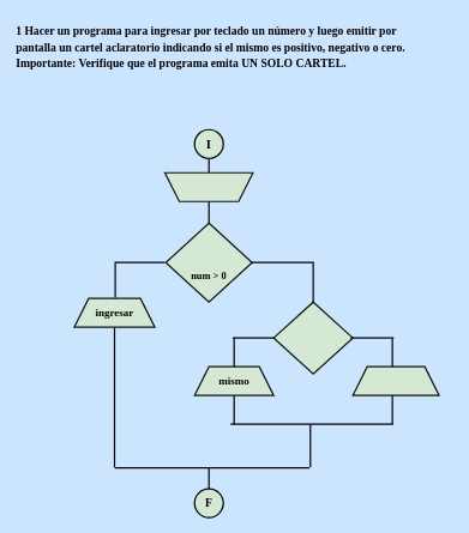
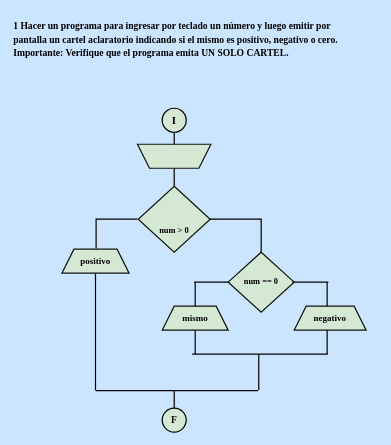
- <mxCell id="17" value="&lt;font size=&quot;1&quot; face=&quot;Comic Sans MS&quot; color=&quot;#000000&quot;&gt;&lt;b style=&quot;font-size: 15px;&quot;&gt;ingresar&lt;/b&gt;&lt;/font&gt;" style="text;strokeColor=none;align=center;fillColor=none;html=1;verticalAlign=middle;whiteSpace=wrap;rounded=0;fontFamily=Architects Daughter;fontSource=https%3A%2F%2Ffonts.googleapis.com%2Fcss%3Ffamily%3DArchitects%2BDaughter;aspect=fixed;" vertex="1" parent="15"><mxGeometry width="140" height="50" as="geometry" /></mxCell>
+ <mxCell id="17" value="&lt;font size=&quot;1&quot; face=&quot;Comic Sans MS&quot; color=&quot;#000000&quot;&gt;&lt;b style=&quot;font-size: 15px;&quot;&gt;positivo&lt;/b&gt;&lt;/font&gt;" style="text;strokeColor=none;align=center;fillColor=none;html=1;verticalAlign=middle;whiteSpace=wrap;rounded=0;fontFamily=Architects Daughter;fontSource=https%3A%2F%2Ffonts.googleapis.com%2Fcss%3Ffamily%3DArchitects%2BDaughter;aspect=fixed;" vertex="1" parent="15"><mxGeometry width="140" height="50" as="geometry" /></mxCell>
+ <mxCell id="14" value="&lt;b&gt;&lt;font face=&quot;Comic Sans MS&quot; color=&quot;#000000&quot; style=&quot;font-size: 14px;&quot;&gt;num == 0&lt;/font&gt;&lt;/b&gt;" style="text;strokeColor=none;align=center;fillColor=none;html=1;verticalAlign=middle;whiteSpace=wrap;rounded=0;fontFamily=Architects Daughter;fontSource=https%3A%2F%2Ffonts.googleapis.com%2Fcss%3Ffamily%3DArchitects%2BDaughter;aspect=fixed;" vertex="1" parent="12"><mxGeometry x="20" y="15" width="70" height="70" as="geometry" /></mxCell>
+ <mxCell id="23" value="&lt;b&gt;&lt;font face=&quot;Comic Sans MS&quot; color=&quot;#000000&quot; style=&quot;font-size: 15px;&quot;&gt;negativo&lt;/font&gt;&lt;/b&gt;" style="text;strokeColor=none;align=center;fillColor=none;html=1;verticalAlign=middle;whiteSpace=wrap;rounded=0;fontFamily=Architects Daughter;fontSource=https%3A%2F%2Ffonts.googleapis.com%2Fcss%3Ffamily%3DArchitects%2BDaughter;aspect=fixed;" vertex="1" parent="21"><mxGeometry x="30" y="5" width="60" height="30" as="geometry" /></mxCell>
